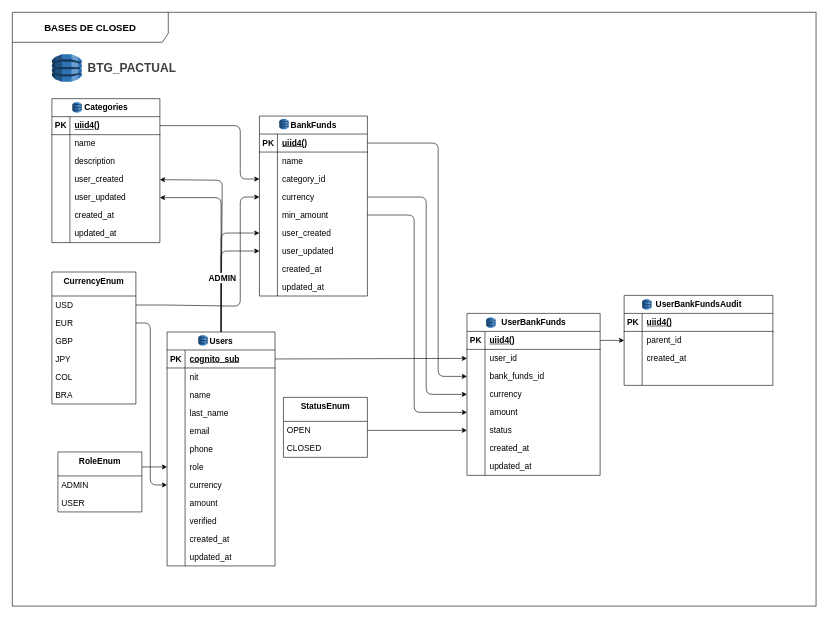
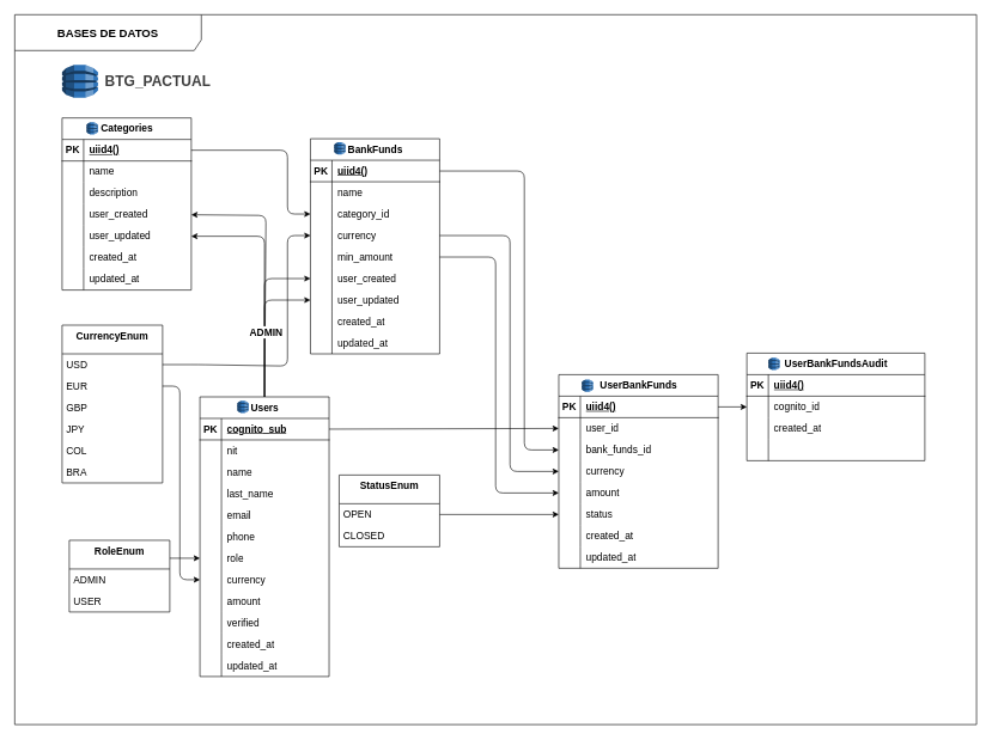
- <mxCell id="148" value="&lt;b&gt;&lt;font style=&quot;font-size: 16px;&quot;&gt;BASES DE CLOSED&lt;/font&gt;&lt;/b&gt;" style="shape=umlFrame;whiteSpace=wrap;html=1;pointerEvents=0;recursiveResize=0;container=1;collapsible=0;width=260;height=50;" vertex="1" parent="1"><mxGeometry y="20" width="1340" height="990" as="geometry" x="20" /></mxCell>
+ <mxCell id="148" value="&lt;b&gt;&lt;font style=&quot;font-size: 16px;&quot;&gt;BASES DE DATOS&lt;/font&gt;&lt;/b&gt;" style="shape=umlFrame;whiteSpace=wrap;html=1;pointerEvents=0;recursiveResize=0;container=1;collapsible=0;width=260;height=50;" vertex="1" parent="1"><mxGeometry y="20" width="1340" height="990" as="geometry" x="20" /></mxCell>
- <mxCell id="155" value="parent_id" style="shape=partialRectangle;connectable=0;fillColor=none;top=0;left=0;bottom=0;right=0;align=left;spacingLeft=6;overflow=hidden;whiteSpace=wrap;html=1;fontSize=14;" parent="153" vertex="1"><mxGeometry x="30" width="218" height="30" as="geometry"><mxRectangle width="218" height="30" as="alternateBounds" /></mxGeometry></mxCell>
+ <mxCell id="155" value="cognito_id" style="shape=partialRectangle;connectable=0;fillColor=none;top=0;left=0;bottom=0;right=0;align=left;spacingLeft=6;overflow=hidden;whiteSpace=wrap;html=1;fontSize=14;" parent="153" vertex="1"><mxGeometry x="30" width="218" height="30" as="geometry"><mxRectangle width="218" height="30" as="alternateBounds" /></mxGeometry></mxCell>
